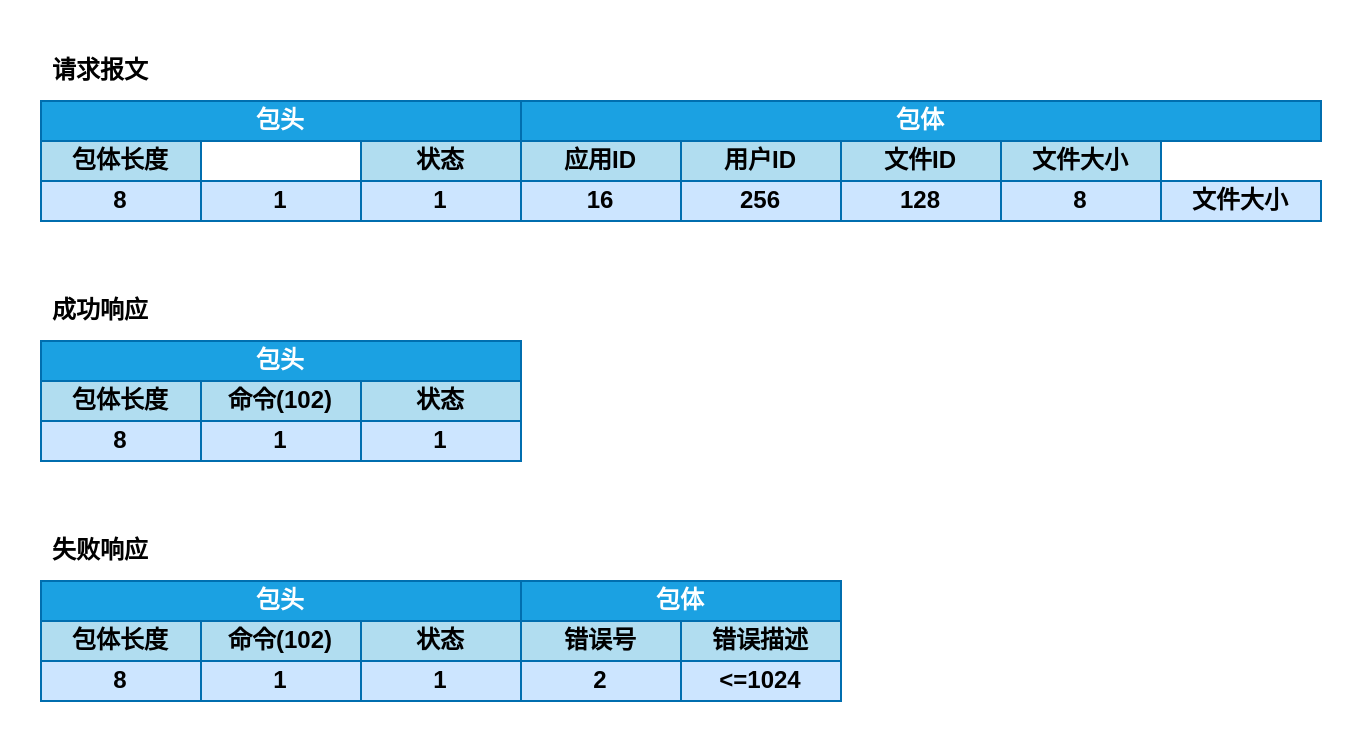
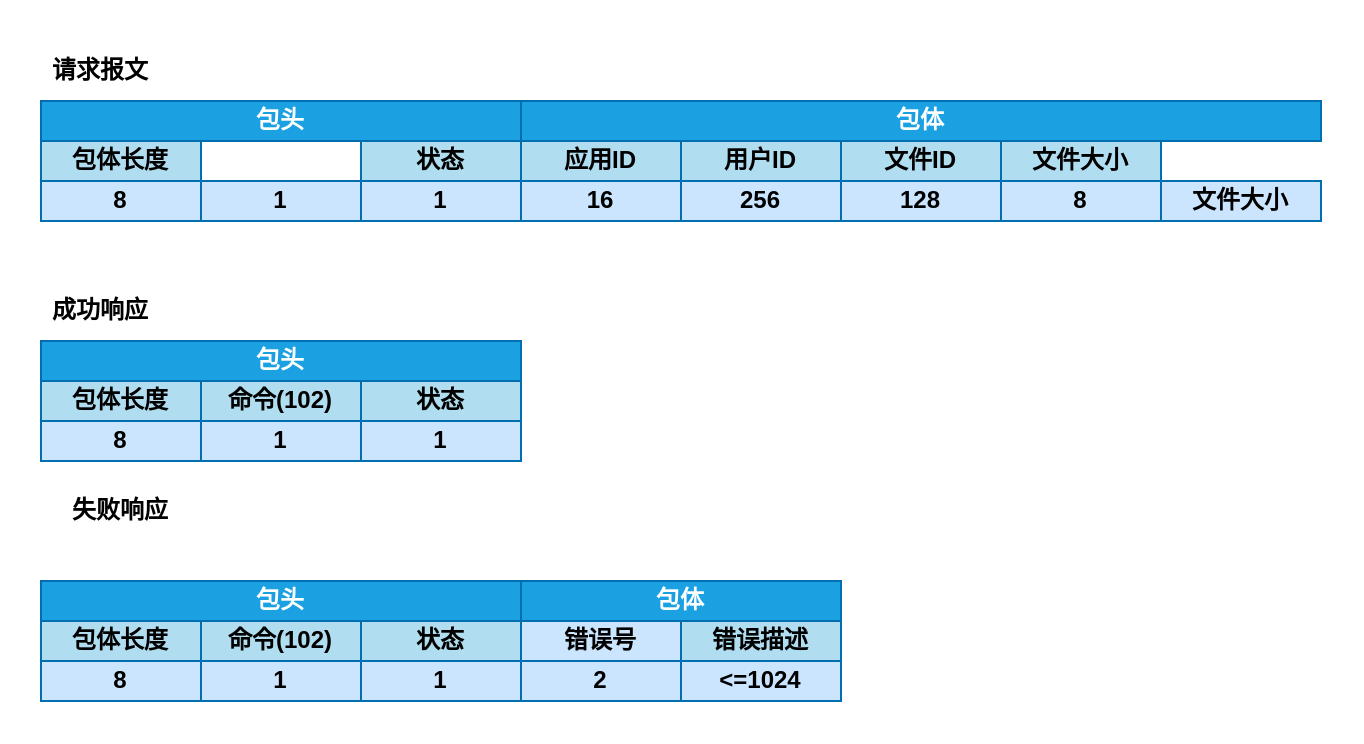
- <mxCell id="16" value="&lt;b&gt;失败响应&lt;/b&gt;" style="text;html=1;strokeColor=none;fillColor=none;align=center;verticalAlign=middle;whiteSpace=wrap;rounded=0;" vertex="1" parent="1"><mxGeometry x="20" y="260" width="60" height="30" as="geometry" /></mxCell>
+ <mxCell id="16" value="&lt;b&gt;失败响应&lt;/b&gt;" style="text;html=1;strokeColor=none;fillColor=none;align=center;verticalAlign=middle;whiteSpace=wrap;rounded=0;" vertex="1" parent="1"><mxGeometry x="30" y="240" width="60" height="30" as="geometry" /></mxCell>
- <mxCell id="32" value="错误号" style="rounded=0;whiteSpace=wrap;html=1;fillColor=#b1ddf0;strokeColor=#006EAF;fontStyle=1;" vertex="1" parent="1"><mxGeometry x="260" y="310" width="80" height="20" as="geometry" /></mxCell>
+ <mxCell id="32" value="错误号" style="rounded=0;whiteSpace=wrap;html=1;fillColor=#cce5ff;strokeColor=#006EAF;fontStyle=1;" vertex="1" parent="1"><mxGeometry x="260" y="310" width="80" height="20" as="geometry" /></mxCell>
